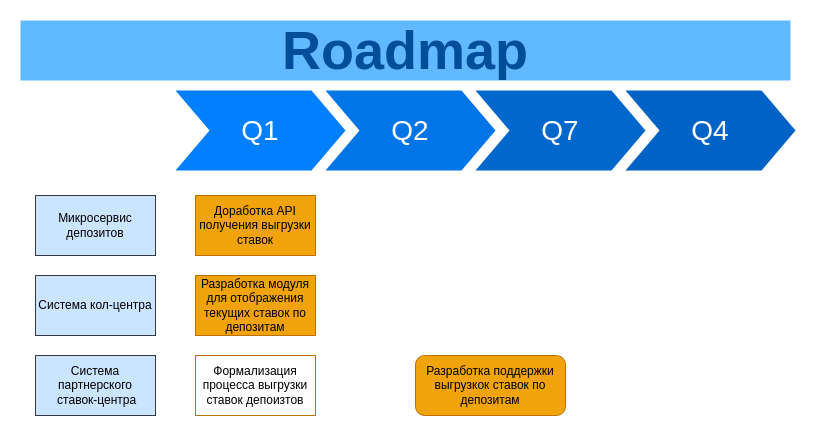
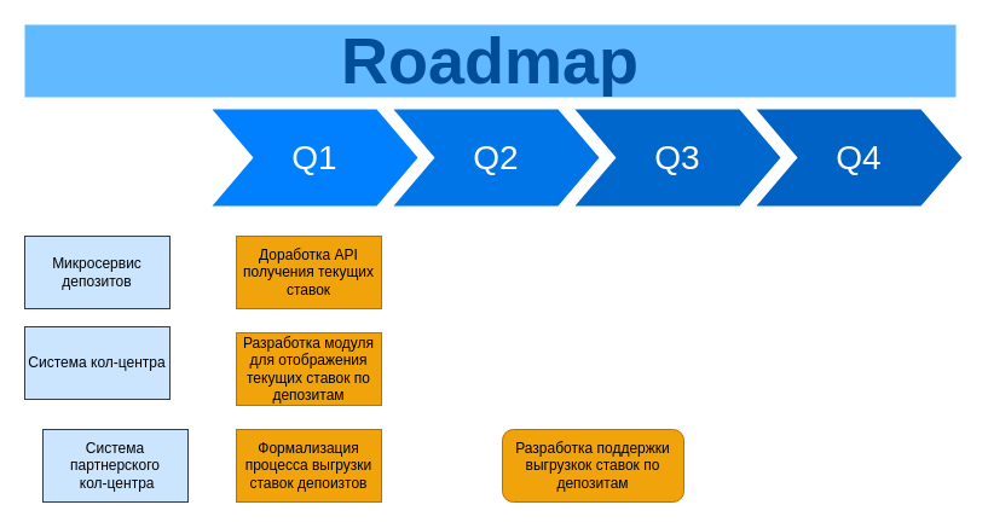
- <mxCell id="4" value="Q7" style="shape=step;whiteSpace=wrap;html=1;fontSize=28;fillColor=#0067CC;fontColor=#FFFFFF;strokeColor=none;" parent="1" vertex="1"><mxGeometry x="475" y="90" width="170" height="80" as="geometry" /></mxCell>
+ <mxCell id="4" value="Q3" style="shape=step;whiteSpace=wrap;html=1;fontSize=28;fillColor=#0067CC;fontColor=#FFFFFF;strokeColor=none;" parent="1" vertex="1"><mxGeometry x="475" y="90" width="170" height="80" as="geometry" /></mxCell>
- <mxCell id="7" value="Микросервис депозитов" style="rounded=0;whiteSpace=wrap;html=1;fillColor=#cce5ff;strokeColor=#36393d;" vertex="1" parent="1"><mxGeometry x="35" y="195" width="120" height="60" as="geometry" /></mxCell>
+ <mxCell id="7" value="Микросервис депозитов" style="rounded=0;whiteSpace=wrap;html=1;fillColor=#cce5ff;strokeColor=#36393d;" vertex="1" parent="1"><mxGeometry x="20" y="195" width="120" height="60" as="geometry" /></mxCell>
- <mxCell id="10" value="Доработка API&lt;div&gt;получения выгрузки ставок&lt;/div&gt;" style="rounded=0;whiteSpace=wrap;html=1;fillColor=#f0a30a;strokeColor=#BD7000;fontColor=#000000;" vertex="1" parent="1"><mxGeometry x="195" y="195" width="120" height="60" as="geometry" /></mxCell>
+ <mxCell id="10" value="Доработка API&lt;div&gt;получения текущих ставок&lt;/div&gt;" style="rounded=0;whiteSpace=wrap;html=1;fillColor=#f0a30a;strokeColor=#BD7000;fontColor=#000000;" vertex="1" parent="1"><mxGeometry x="195" y="195" width="120" height="60" as="geometry" /></mxCell>
- <mxCell id="8" value="Система кол-центра" style="rounded=0;whiteSpace=wrap;html=1;fillColor=#cce5ff;strokeColor=#36393d;" vertex="1" parent="1"><mxGeometry x="35" y="275" width="120" height="60" as="geometry" /></mxCell>
+ <mxCell id="8" value="Система кол-центра" style="rounded=0;whiteSpace=wrap;html=1;fillColor=#cce5ff;strokeColor=#36393d;" vertex="1" parent="1"><mxGeometry x="20" y="270" width="120" height="60" as="geometry" /></mxCell>
- <mxCell id="9" value="Система партнерского&lt;div&gt;&amp;nbsp;ставок-центра&lt;/div&gt;" style="rounded=0;whiteSpace=wrap;html=1;fillColor=#cce5ff;strokeColor=#36393d;" vertex="1" parent="1"><mxGeometry x="35" y="355" width="120" height="60" as="geometry" /></mxCell>
+ <mxCell id="9" value="Система партнерского&lt;div&gt;&amp;nbsp;кол-центра&lt;/div&gt;" style="rounded=0;whiteSpace=wrap;html=1;fillColor=#cce5ff;strokeColor=#36393d;" vertex="1" parent="1"><mxGeometry x="35" y="355" width="120" height="60" as="geometry" /></mxCell>
- <mxCell id="12" value="Формализация процесса выгрузки ставок депоизтов" style="rounded=0;whiteSpace=wrap;html=1;fillColor=#ffffff;strokeColor=#BD7000;fontColor=#000000;" vertex="1" parent="1"><mxGeometry x="195" y="355" width="120" height="60" as="geometry" /></mxCell>
+ <mxCell id="12" value="Формализация процесса выгрузки ставок депоизтов" style="rounded=0;whiteSpace=wrap;html=1;fillColor=#f0a30a;strokeColor=#BD7000;fontColor=#000000;" vertex="1" parent="1"><mxGeometry x="195" y="355" width="120" height="60" as="geometry" /></mxCell>
